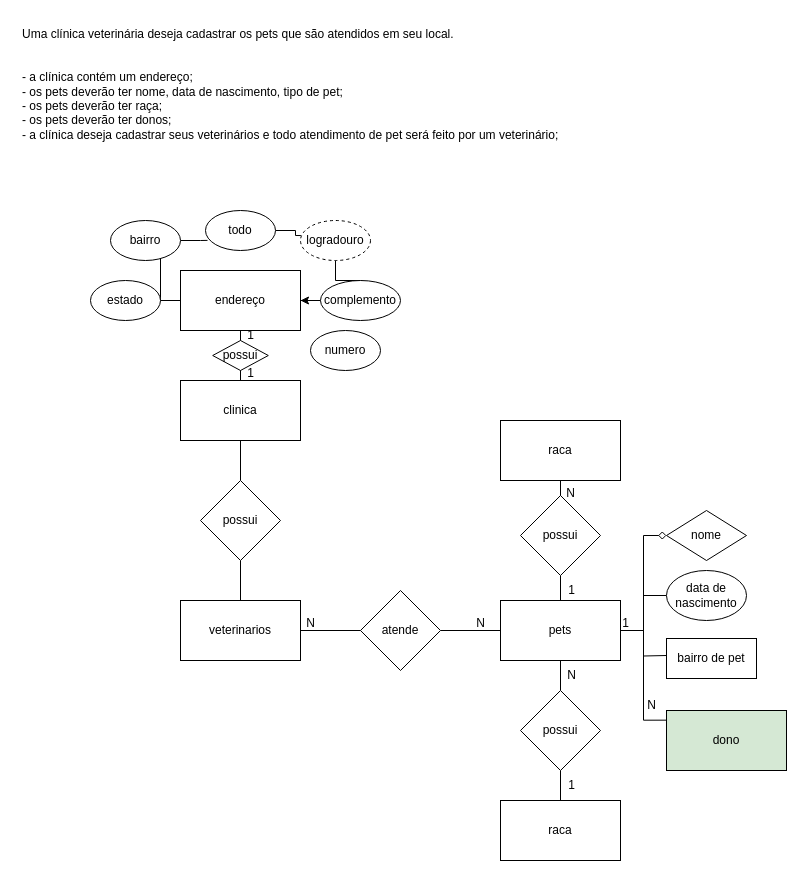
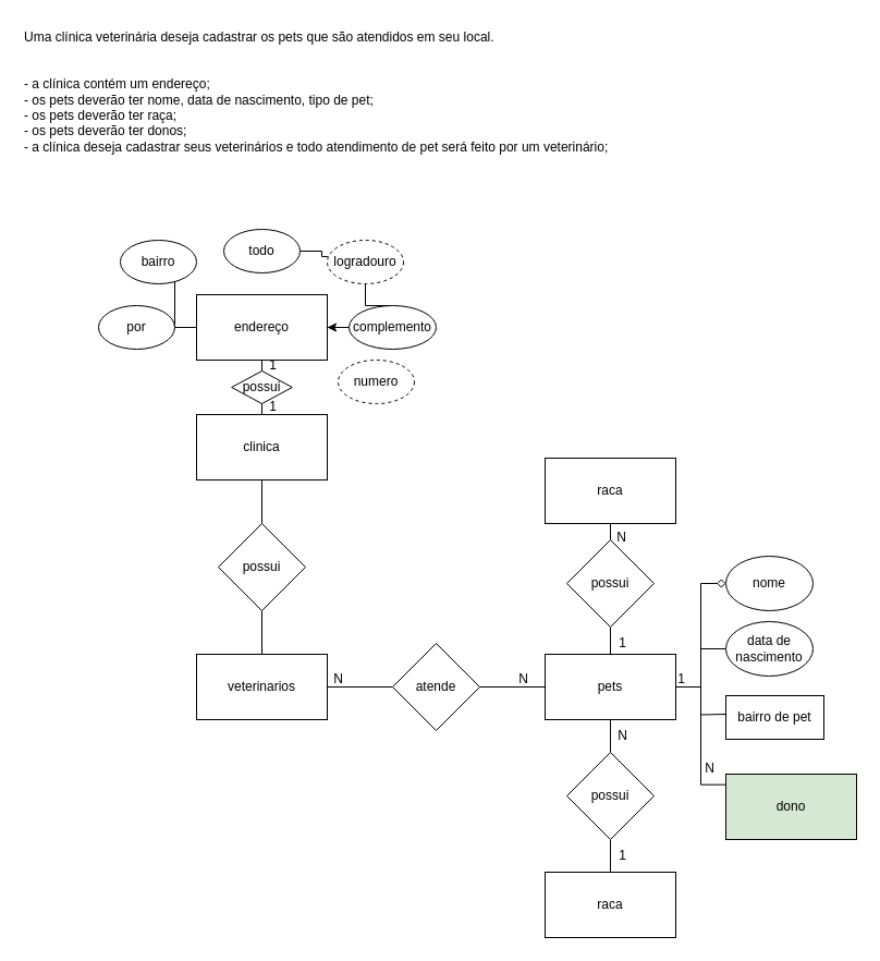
- <mxCell id="32" style="edgeStyle=orthogonalEdgeStyle;rounded=0;orthogonalLoop=1;jettySize=auto;html=1;entryX=0.029;entryY=0.747;entryDx=0;entryDy=0;entryPerimeter=0;endArrow=none;endFill=0;" edge="1" parent="1" source="33" target="25"><mxGeometry relative="1" as="geometry" /></mxCell>
- <mxCell id="31" value="estado" style="ellipse;whiteSpace=wrap;html=1;" vertex="1" parent="1"><mxGeometry x="90" y="280" width="70" height="40" as="geometry" /></mxCell>
+ <mxCell id="31" value="por" style="ellipse;whiteSpace=wrap;html=1;" vertex="1" parent="1"><mxGeometry x="90" y="280" width="70" height="40" as="geometry" /></mxCell>
- <mxCell id="30" value="numero" style="ellipse;whiteSpace=wrap;html=1;" vertex="1" parent="1"><mxGeometry x="310" y="330" width="70" height="40" as="geometry" /></mxCell>
+ <mxCell id="30" value="numero" style="ellipse;whiteSpace=wrap;html=1;dashed=1;" vertex="1" parent="1"><mxGeometry x="310" y="330" width="70" height="40" as="geometry" /></mxCell>
- <mxCell id="12" value="nome" style="rhombus;whiteSpace=wrap;html=1;" parent="1" vertex="1"><mxGeometry x="666" y="510" width="80" height="50" as="geometry" /></mxCell>
+ <mxCell id="12" value="nome" style="ellipse;whiteSpace=wrap;html=1;" parent="1" vertex="1"><mxGeometry x="666" y="510" width="80" height="50" as="geometry" /></mxCell>
